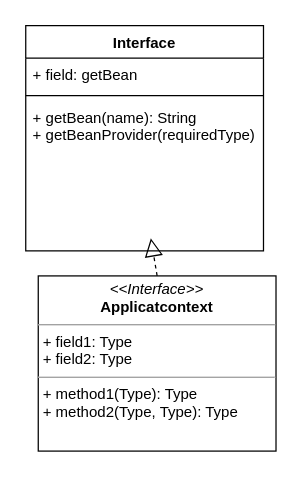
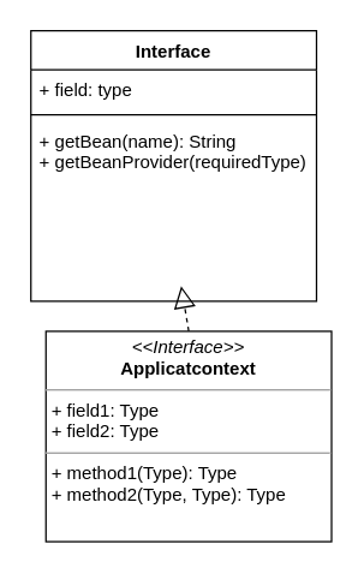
- <mxCell id="3" value="+ field: getBean" style="text;strokeColor=none;fillColor=none;align=left;verticalAlign=top;spacingLeft=4;spacingRight=4;overflow=hidden;rotatable=0;points=[[0,0.5],[1,0.5]];portConstraint=eastwest;" parent="2" vertex="1"><mxGeometry y="26" width="190" height="26" as="geometry" /></mxCell>
+ <mxCell id="3" value="+ field: type" style="text;strokeColor=none;fillColor=none;align=left;verticalAlign=top;spacingLeft=4;spacingRight=4;overflow=hidden;rotatable=0;points=[[0,0.5],[1,0.5]];portConstraint=eastwest;" parent="2" vertex="1"><mxGeometry y="26" width="190" height="26" as="geometry" /></mxCell>
